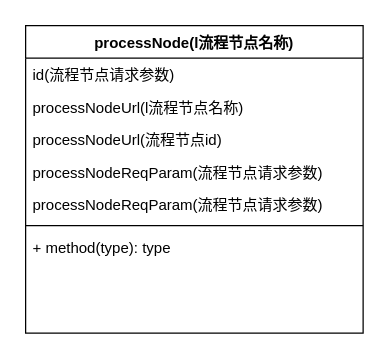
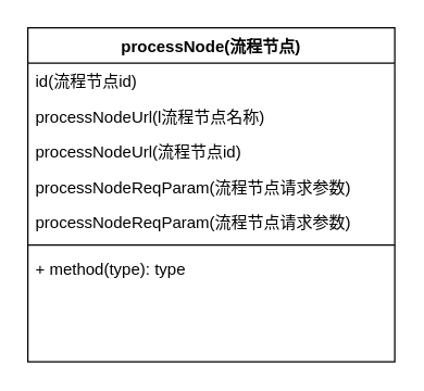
- <mxCell id="2" value="processNode(l流程节点名称)" style="swimlane;fontStyle=1;align=center;verticalAlign=top;childLayout=stackLayout;horizontal=1;startSize=26;horizontalStack=0;resizeParent=1;resizeParentMax=0;resizeLast=0;collapsible=1;marginBottom=0;" vertex="1" parent="1"><mxGeometry x="20" y="20" width="270" height="246" as="geometry" /></mxCell>
+ <mxCell id="2" value="processNode(流程节点)" style="swimlane;fontStyle=1;align=center;verticalAlign=top;childLayout=stackLayout;horizontal=1;startSize=26;horizontalStack=0;resizeParent=1;resizeParentMax=0;resizeLast=0;collapsible=1;marginBottom=0;" vertex="1" parent="1"><mxGeometry x="20" y="20" width="270" height="246" as="geometry" /></mxCell>
- <mxCell id="3" value="id(流程节点请求参数)" style="text;strokeColor=none;fillColor=none;align=left;verticalAlign=top;spacingLeft=4;spacingRight=4;overflow=hidden;rotatable=0;points=[[0,0.5],[1,0.5]];portConstraint=eastwest;" vertex="1" parent="2"><mxGeometry y="26" width="270" height="26" as="geometry" /></mxCell>
+ <mxCell id="3" value="id(流程节点id)" style="text;strokeColor=none;fillColor=none;align=left;verticalAlign=top;spacingLeft=4;spacingRight=4;overflow=hidden;rotatable=0;points=[[0,0.5],[1,0.5]];portConstraint=eastwest;" vertex="1" parent="2"><mxGeometry y="26" width="270" height="26" as="geometry" /></mxCell>
